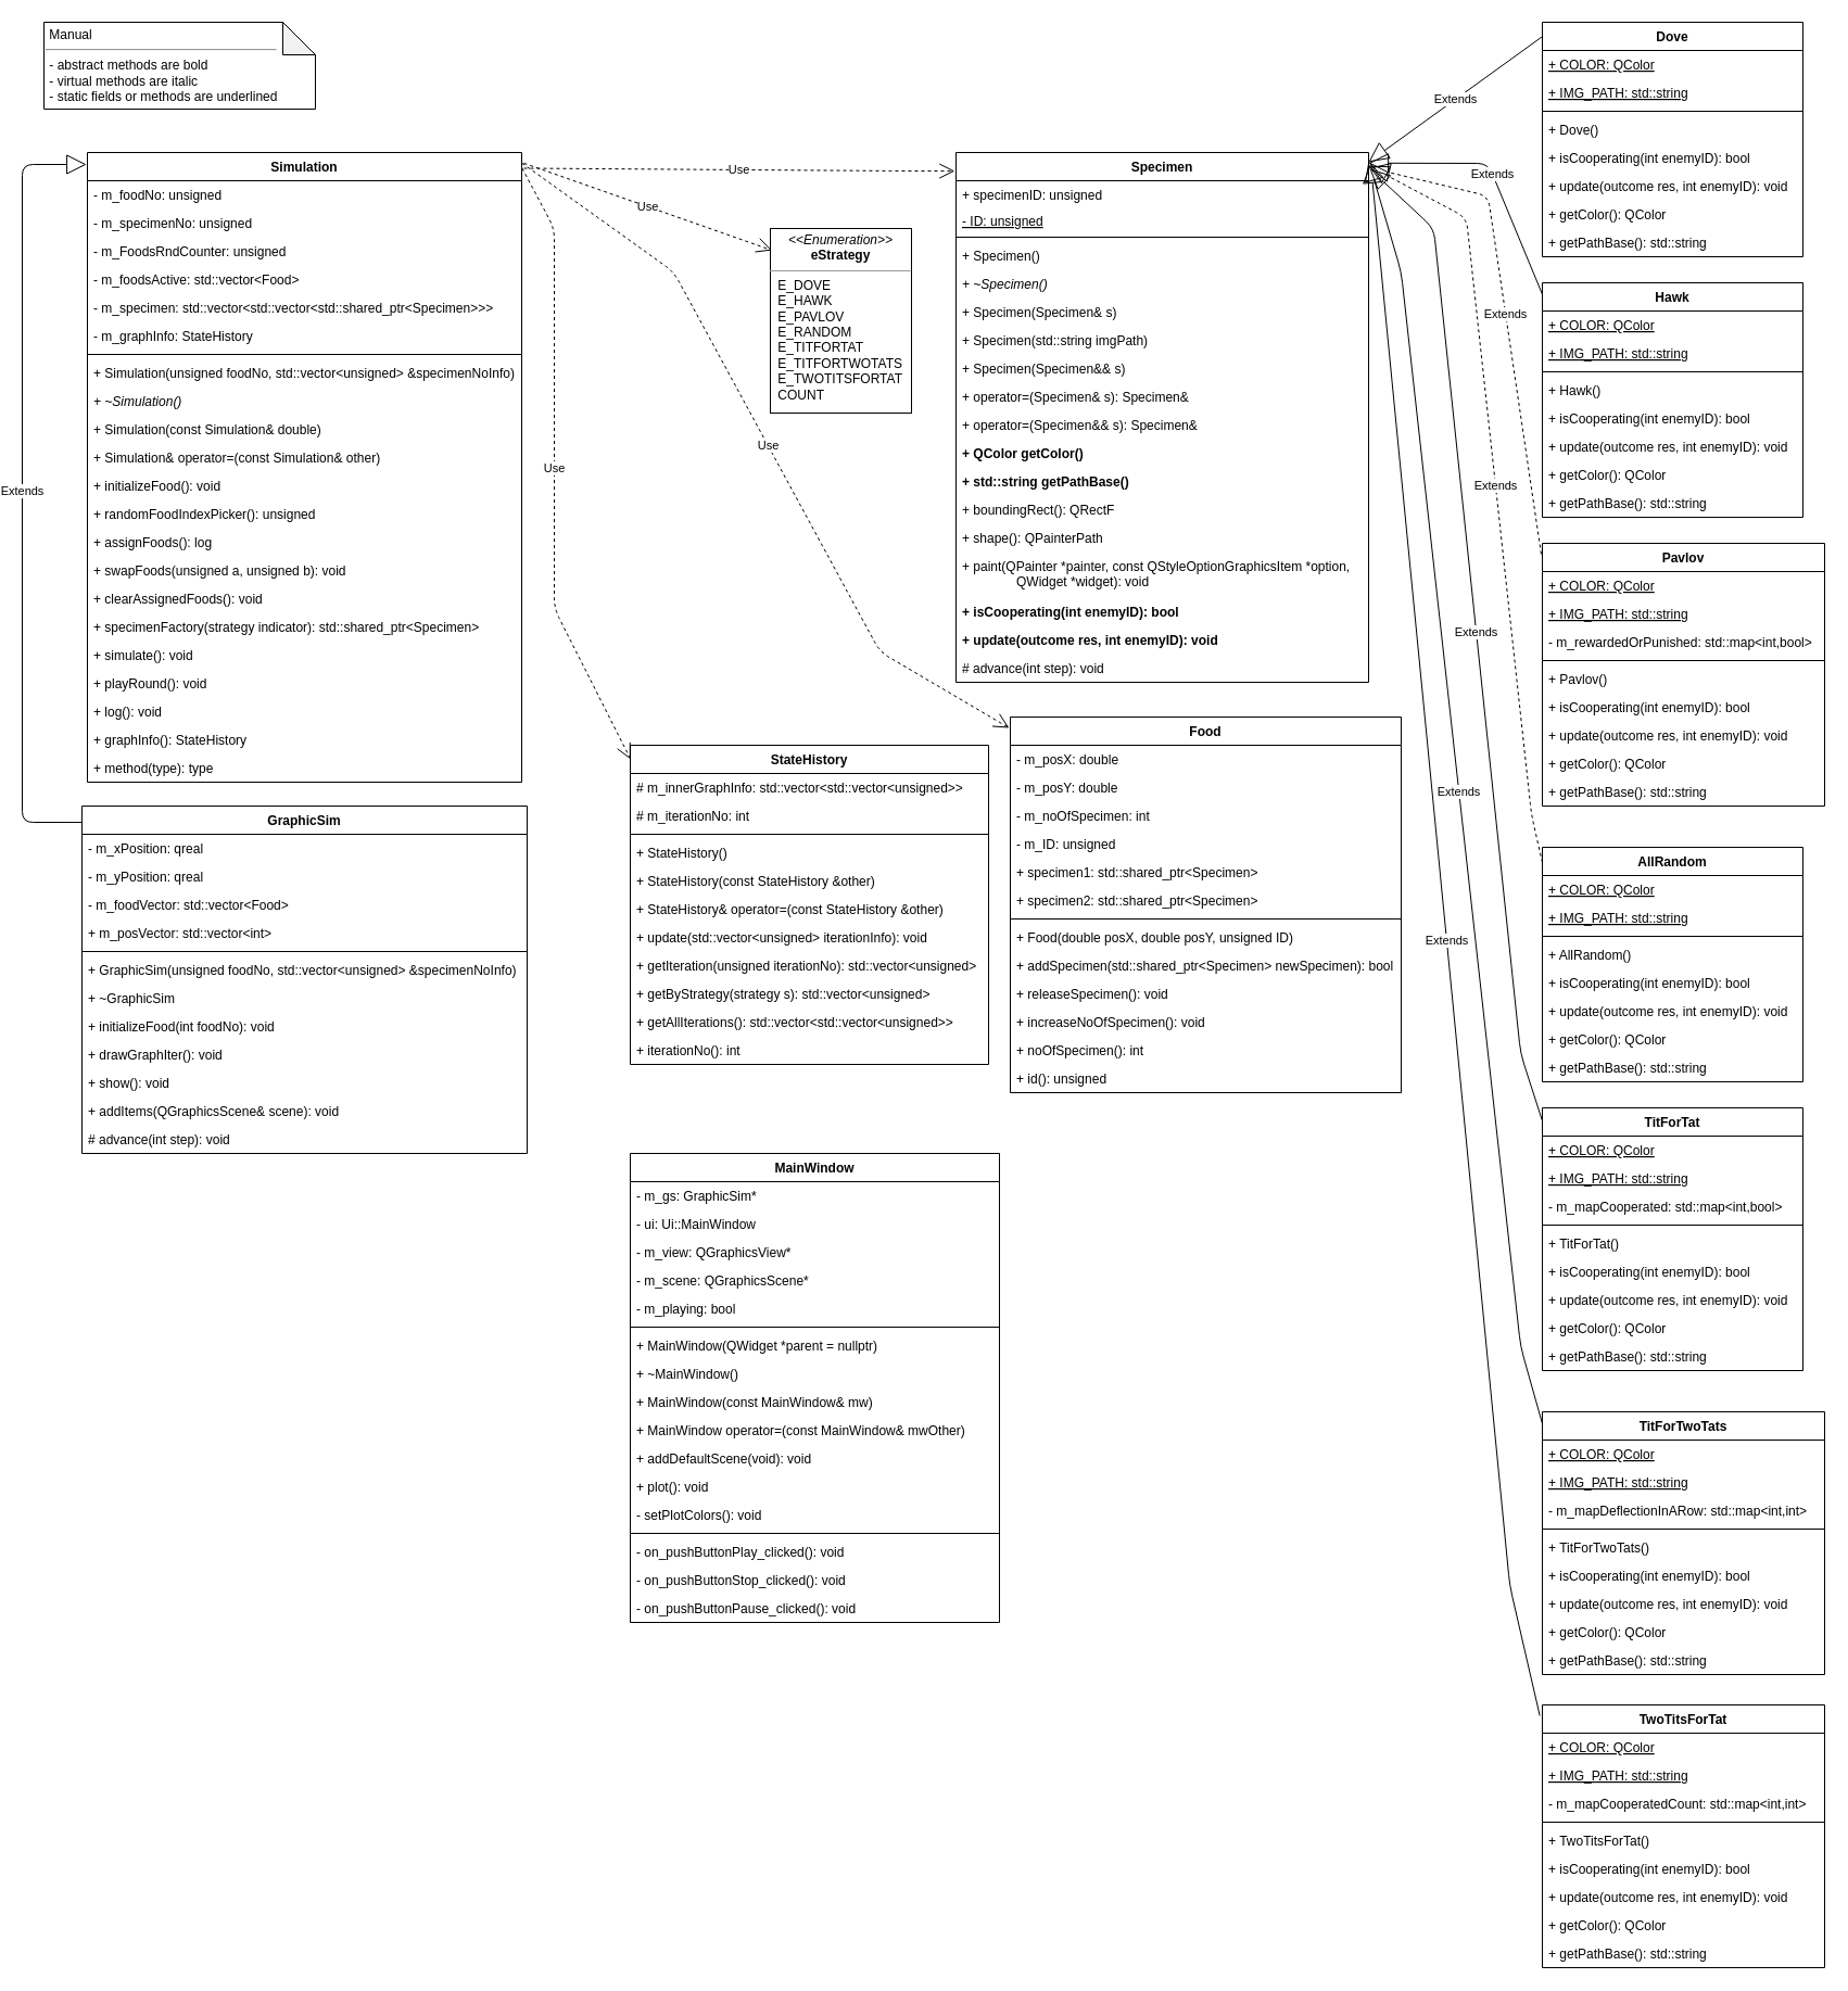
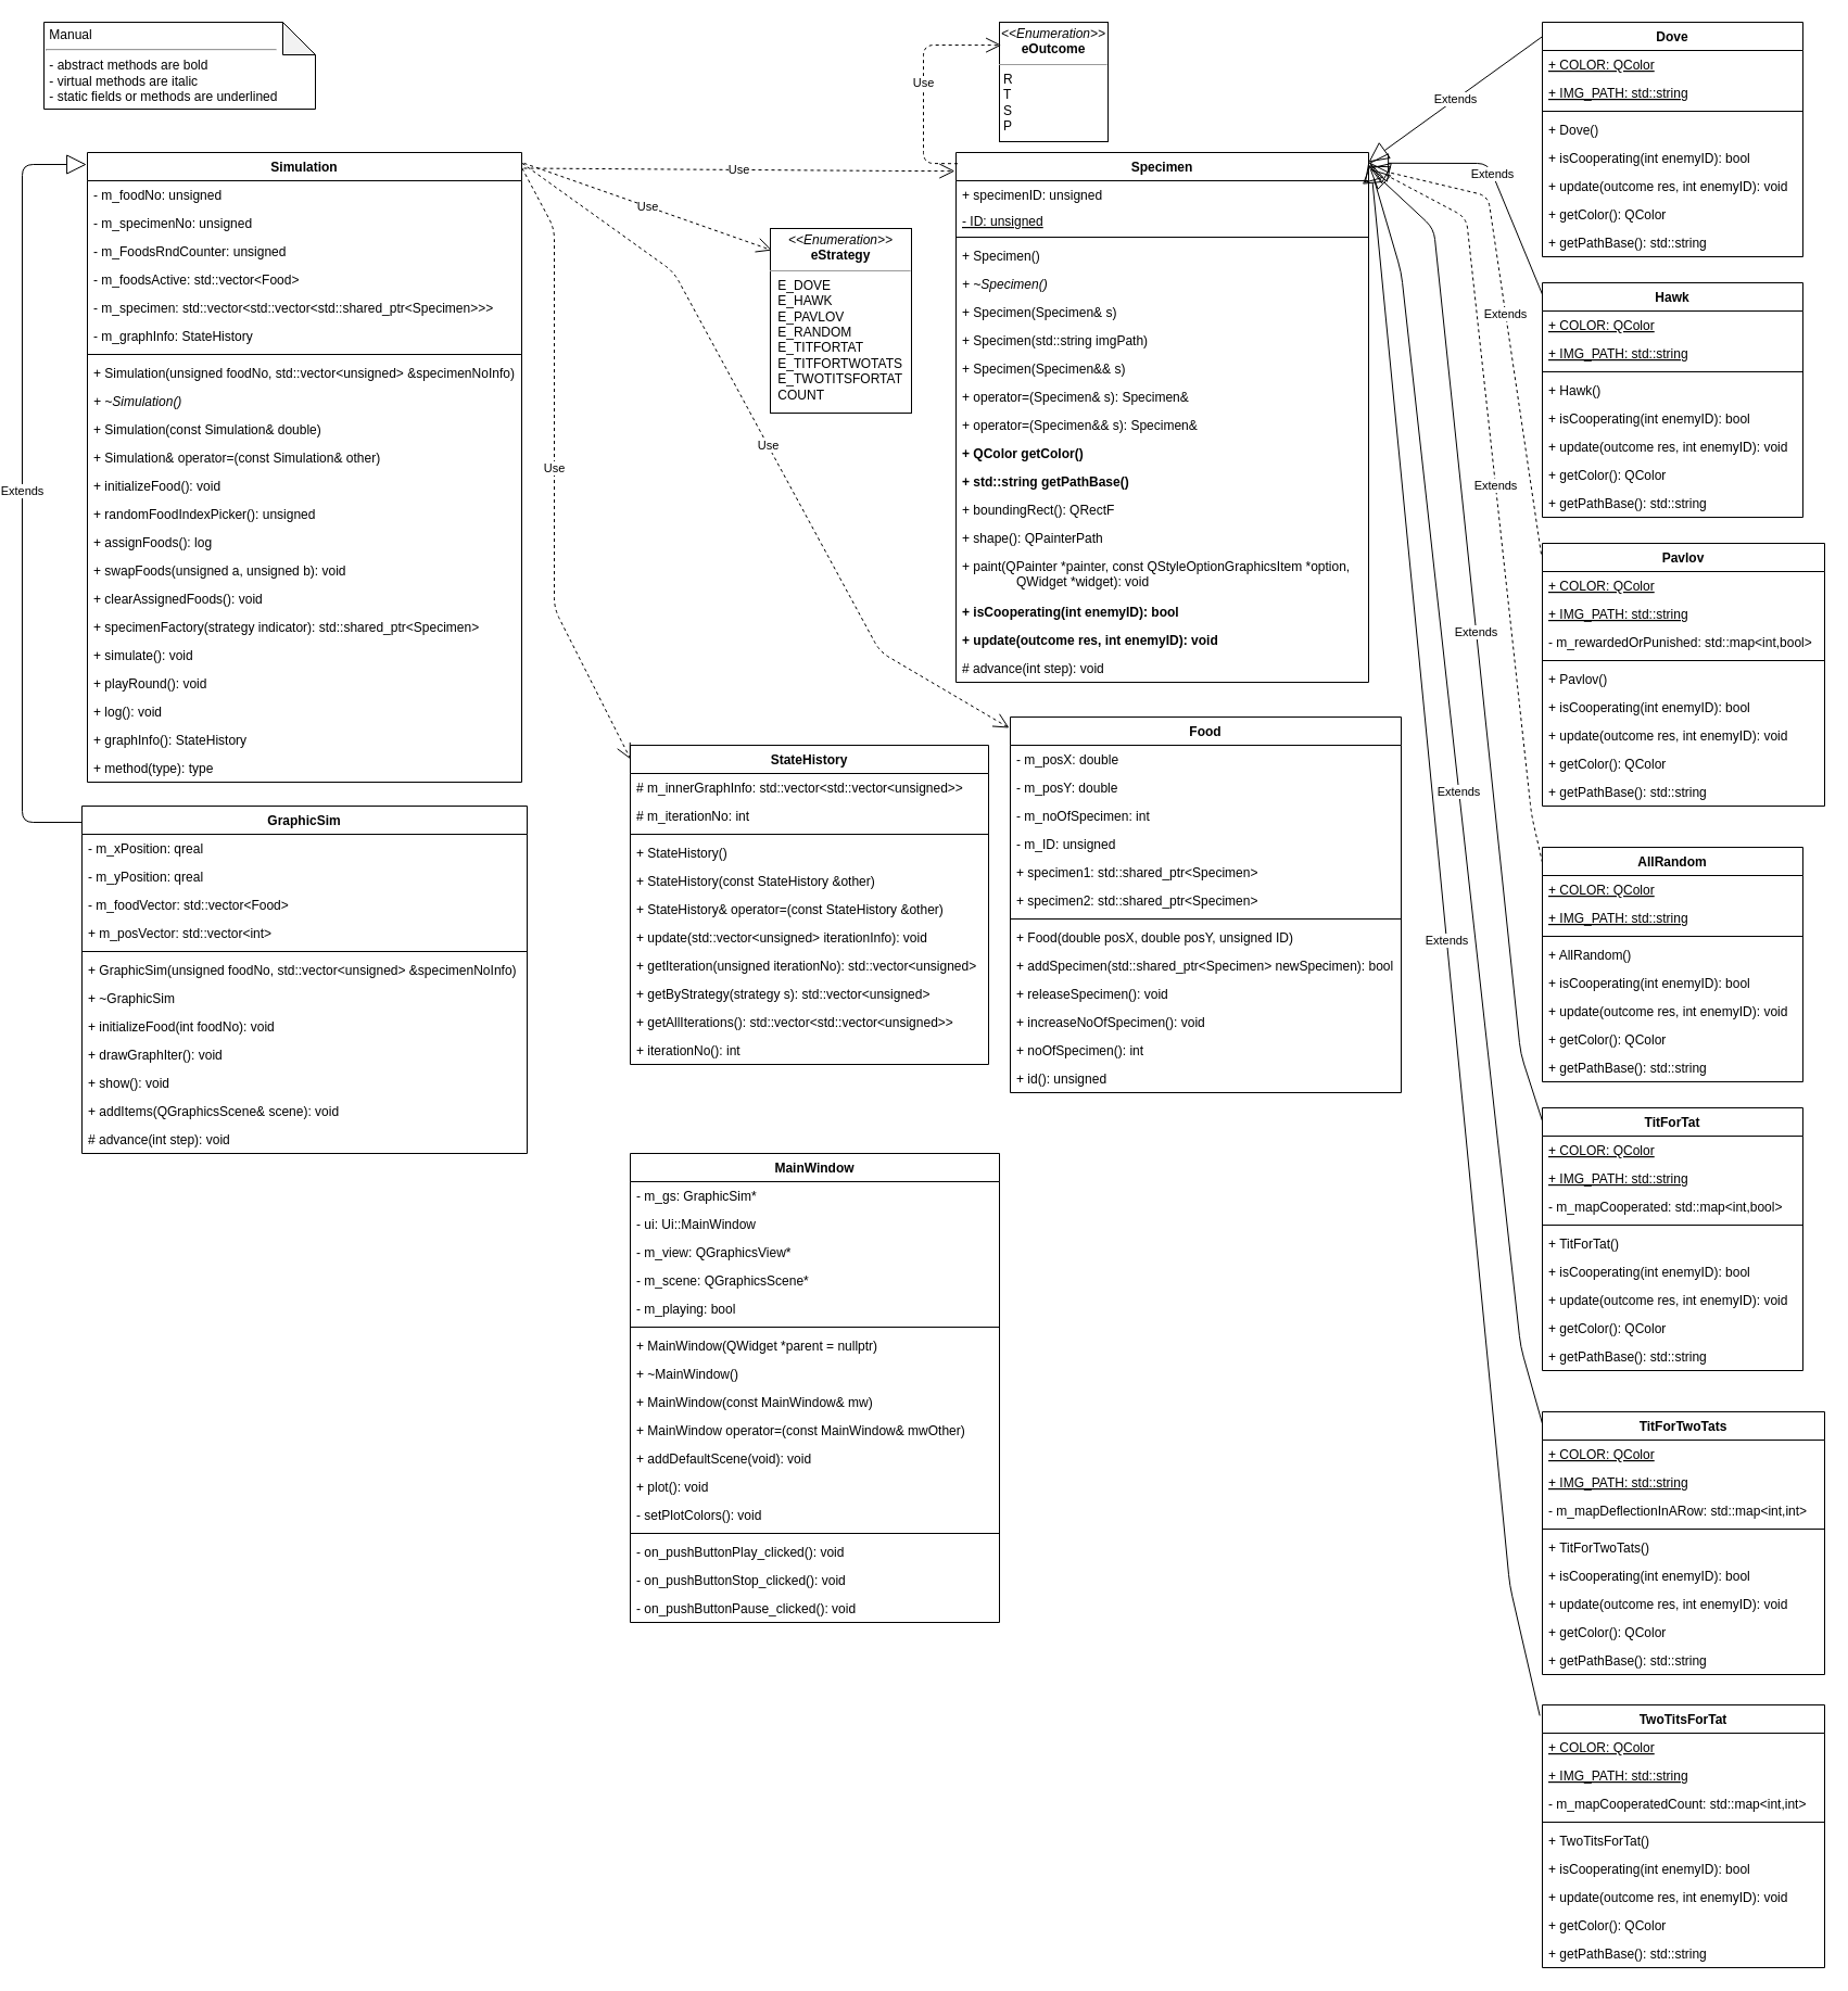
+ <mxCell id="2" value="&lt;p style=&quot;margin: 0px ; margin-top: 4px ; text-align: center&quot;&gt;&lt;i&gt;&amp;lt;&amp;lt;Enumeration&amp;gt;&amp;gt;&lt;/i&gt;&lt;br&gt;&lt;b&gt;eOutcome&lt;/b&gt;&lt;br&gt;&lt;/p&gt;&lt;hr size=&quot;1&quot;&gt;&lt;p style=&quot;margin: 0px ; margin-left: 4px&quot;&gt;R&lt;/p&gt;&lt;p style=&quot;margin: 0px ; margin-left: 4px&quot;&gt;T&lt;/p&gt;&lt;p style=&quot;margin: 0px ; margin-left: 4px&quot;&gt;S&lt;/p&gt;&lt;p style=&quot;margin: 0px ; margin-left: 4px&quot;&gt;P&lt;br&gt;&lt;/p&gt;" style="verticalAlign=top;align=left;overflow=fill;fontSize=12;fontFamily=Helvetica;html=1;" vertex="1" parent="1"><mxGeometry x="920" y="20" width="100" height="110" as="geometry" /></mxCell>
+ <mxCell id="148" value="Use" style="endArrow=open;endSize=12;dashed=1;html=1;exitX=0.004;exitY=0.021;exitDx=0;exitDy=0;exitPerimeter=0;entryX=0.017;entryY=0.192;entryDx=0;entryDy=0;entryPerimeter=0;" edge="1" parent="1" source="3" target="2"><mxGeometry width="160" relative="1" as="geometry"><mxPoint x="860" y="150" as="sourcePoint" /><mxPoint x="870" y="80" as="targetPoint" /><Array as="points"><mxPoint x="850" y="150" /><mxPoint x="850" y="41" /></Array></mxGeometry></mxCell>
